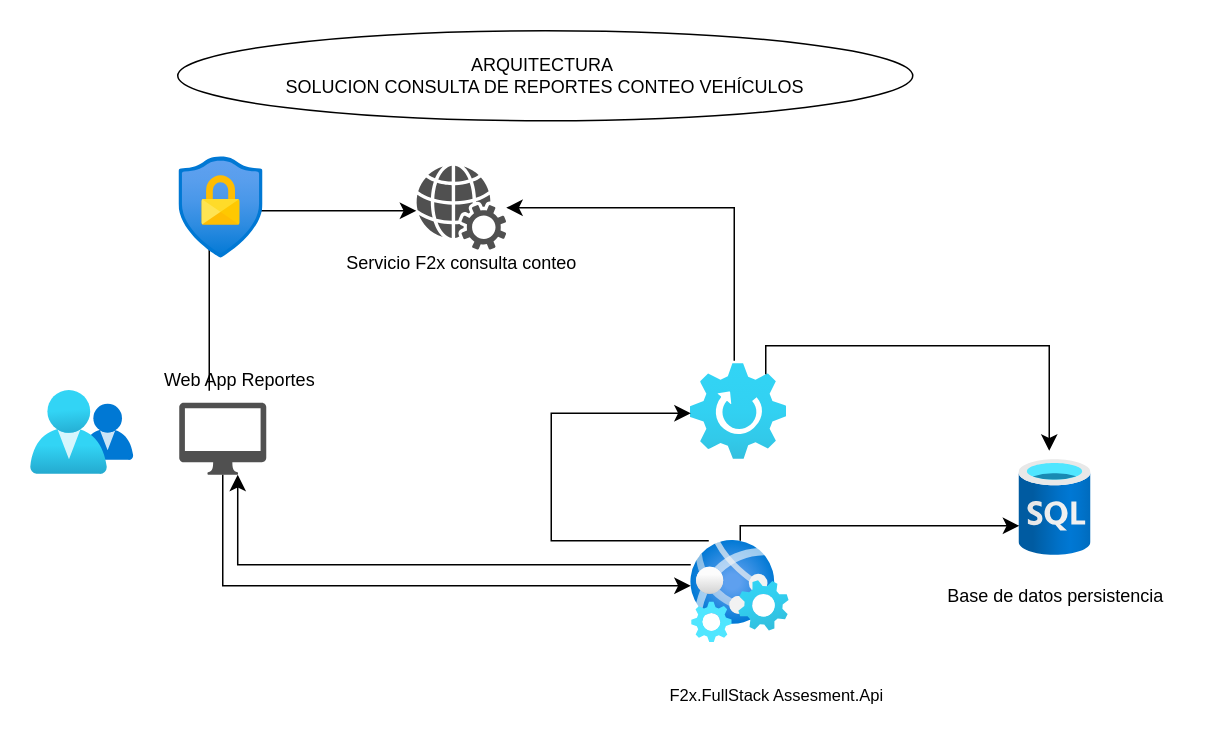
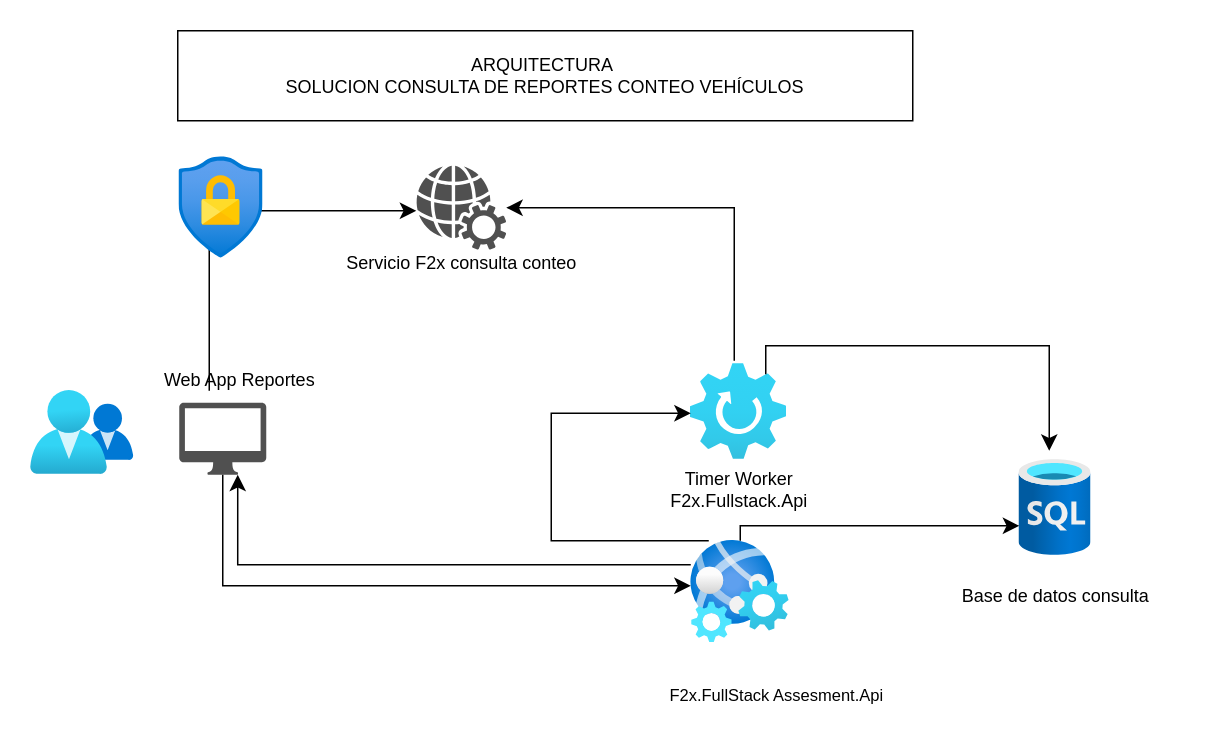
- <mxCell id="20" value="ARQUITECTURA&amp;nbsp;&lt;br&gt;SOLUCION CONSULTA DE REPORTES CONTEO VEHÍCULOS" style="ellipse;whiteSpace=wrap;html=1;" vertex="1" parent="1"><mxGeometry x="118" y="20" width="490" height="60" as="geometry" /></mxCell>
+ <mxCell id="20" value="ARQUITECTURA&amp;nbsp;&lt;br&gt;SOLUCION CONSULTA DE REPORTES CONTEO VEHÍCULOS" style="whiteSpace=wrap;html=1;" vertex="1" parent="1"><mxGeometry x="118" y="20" width="490" height="60" as="geometry" /></mxCell>
+ <mxCell id="9" value="Timer Worker &lt;br&gt;F2x.Fullstack.Api" style="text;html=1;align=center;verticalAlign=middle;resizable=0;points=[];autosize=1;strokeColor=none;fillColor=none;" vertex="1" parent="1"><mxGeometry x="437" y="306" width="110" height="40" as="geometry" /></mxCell>
- <mxCell id="13" value="Base de datos persistencia" style="text;html=1;align=center;verticalAlign=middle;resizable=0;points=[];autosize=1;strokeColor=none;fillColor=none;" vertex="1" parent="1"><mxGeometry x="618" y="382" width="170" height="30" as="geometry" /></mxCell>
+ <mxCell id="13" value="Base de datos consulta" style="text;html=1;align=center;verticalAlign=middle;resizable=0;points=[];autosize=1;strokeColor=none;fillColor=none;" vertex="1" parent="1"><mxGeometry x="618" y="382" width="170" height="30" as="geometry" /></mxCell>
